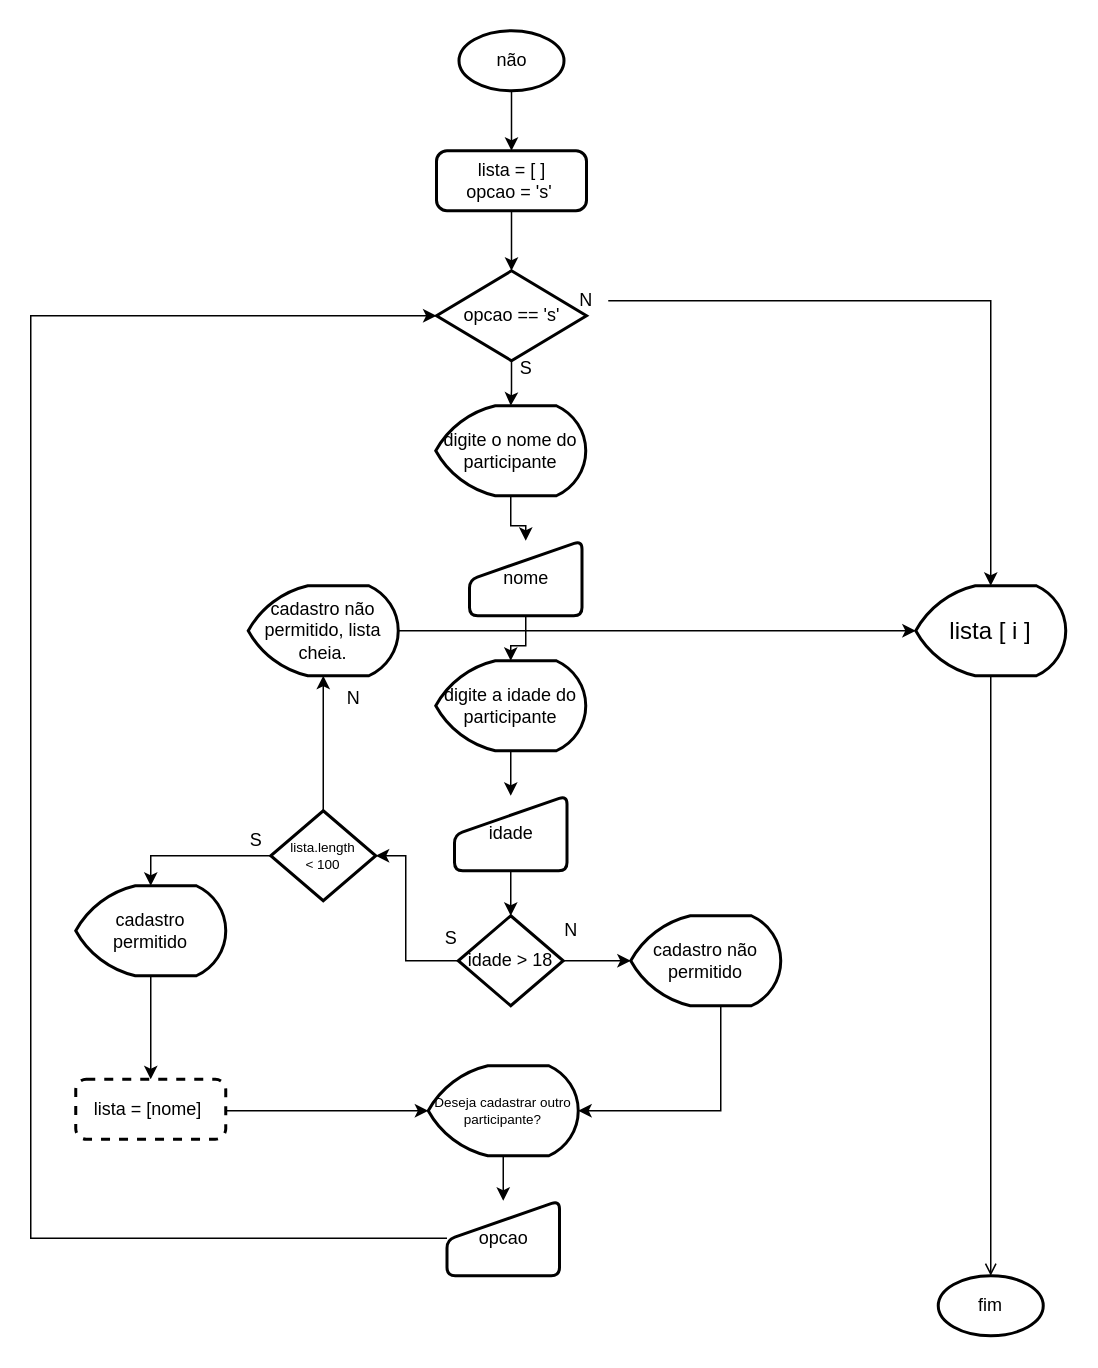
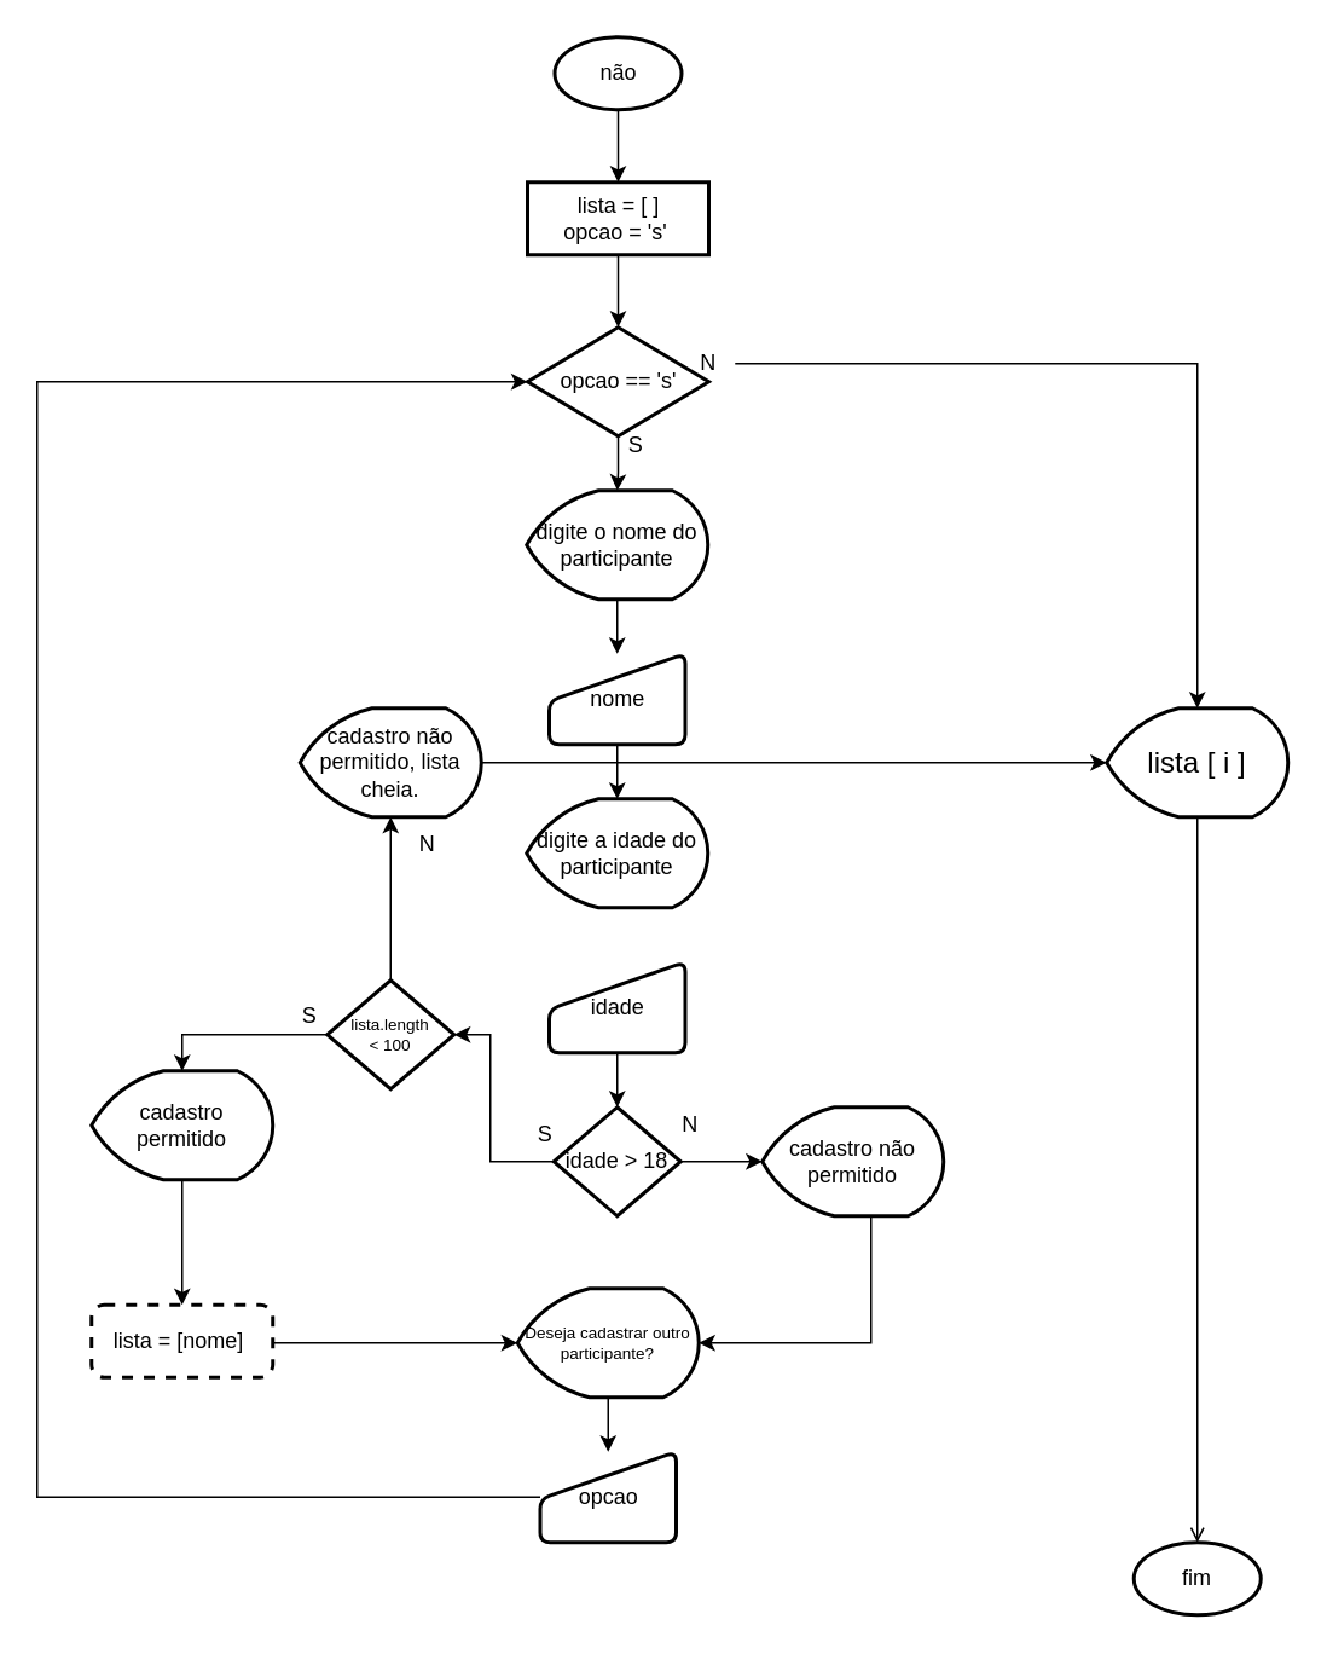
- <mxCell id="22" value="lista = [ ]&lt;br&gt;opcao = 's'&amp;nbsp;" style="rounded=1;whiteSpace=wrap;html=1;absoluteArcSize=1;arcSize=14;strokeWidth=2;" parent="1" vertex="1"><mxGeometry x="290.5" y="100" width="100" height="40" as="geometry" /></mxCell>
+ <mxCell id="22" value="lista = [ ]&lt;br&gt;opcao = 's'&amp;nbsp;" style="whiteSpace=wrap;html=1;absoluteArcSize=1;arcSize=14;strokeWidth=2;rounded=0;" parent="1" vertex="1"><mxGeometry x="290.5" y="100" width="100" height="40" as="geometry" /></mxCell>
- <mxCell id="5" value="nome" style="html=1;strokeWidth=2;shape=manualInput;whiteSpace=wrap;rounded=1;size=26;arcSize=11;" parent="1" vertex="1"><mxGeometry x="312.5" y="360" width="75" height="50" as="geometry" /></mxCell>
+ <mxCell id="5" value="nome" style="html=1;strokeWidth=2;shape=manualInput;whiteSpace=wrap;rounded=1;size=26;arcSize=11;" parent="1" vertex="1"><mxGeometry x="302.5" y="360" width="75" height="50" as="geometry" /></mxCell>
- <mxCell id="6" style="edgeStyle=orthogonalEdgeStyle;rounded=0;orthogonalLoop=1;jettySize=auto;html=1;" parent="1" source="7" target="9" edge="1"><mxGeometry relative="1" as="geometry" /></mxCell>
